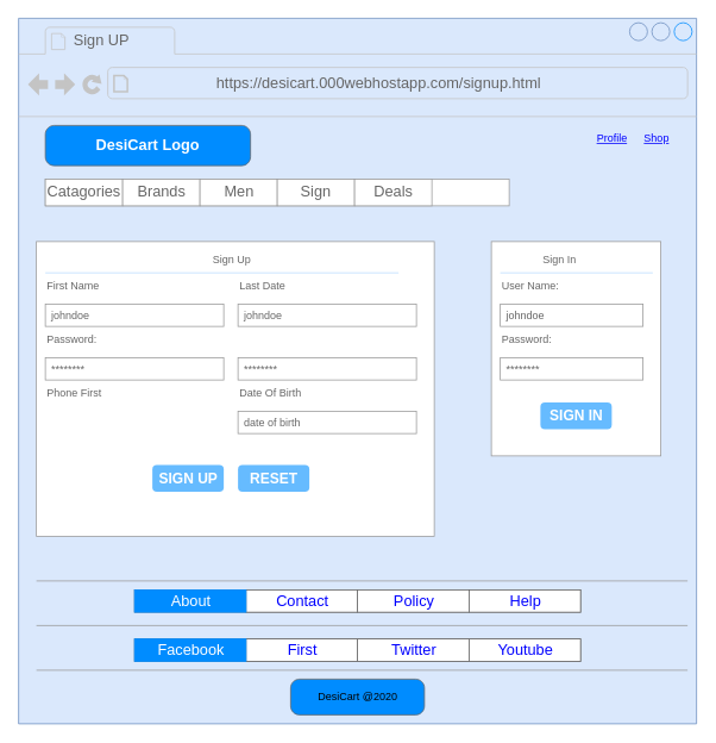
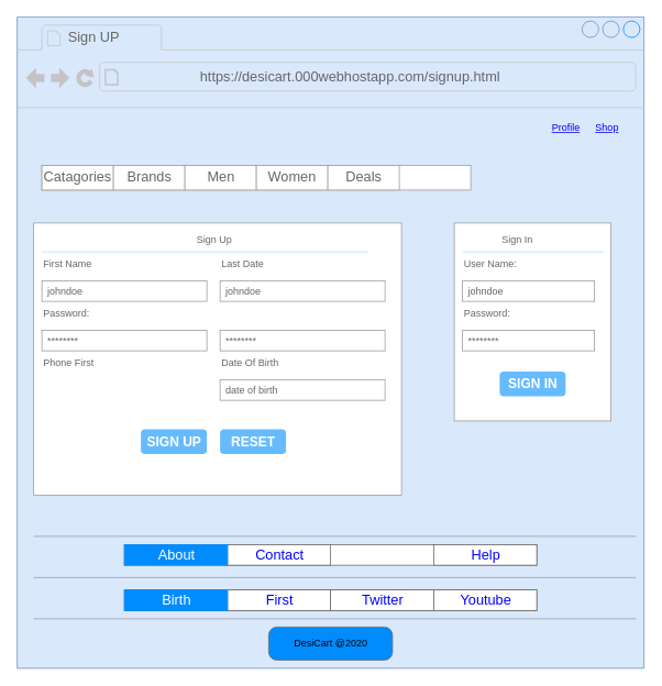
- <mxCell id="5" value="DesiCart Logo" style="strokeWidth=1;shadow=0;dashed=0;align=center;html=1;shape=mxgraph.mockup.buttons.button;strokeColor=#666666;fontColor=#ffffff;mainText=;buttonStyle=round;fontSize=17;fontStyle=1;fillColor=#008cff;whiteSpace=wrap;" parent="2" vertex="1"><mxGeometry x="30" y="120" width="230" height="45" as="geometry" /></mxCell>
- <mxCell id="12" value="Sign" style="strokeColor=inherit;fillColor=inherit;gradientColor=inherit;strokeWidth=1;shadow=0;dashed=0;align=center;html=1;shape=mxgraph.mockup.forms.rrect;rSize=0;fontSize=17;fontColor=#666666;" parent="8" vertex="1"><mxGeometry x="260" width="86.667" height="30" as="geometry" /></mxCell>
+ <mxCell id="12" value="Women" style="strokeColor=inherit;fillColor=inherit;gradientColor=inherit;strokeWidth=1;shadow=0;dashed=0;align=center;html=1;shape=mxgraph.mockup.forms.rrect;rSize=0;fontSize=17;fontColor=#666666;" parent="8" vertex="1"><mxGeometry x="260" width="86.667" height="30" as="geometry" /></mxCell>
- <mxCell id="50" value="Policy" style="strokeColor=inherit;fillColor=inherit;gradientColor=inherit;strokeWidth=1;shadow=0;dashed=0;align=center;html=1;shape=mxgraph.mockup.text.rrect;rSize=0;fontSize=17;fontColor=#0000ff;" parent="48" vertex="1"><mxGeometry x="250" width="125" height="25" as="geometry" /></mxCell>
- <mxCell id="47" value="Facebook" style="strokeWidth=1;shadow=0;dashed=0;align=center;html=1;shape=mxgraph.mockup.text.rrect;rSize=0;fontSize=17;fontColor=#ffffff;fillColor=#008cff;strokeColor=#008cff;" parent="43" vertex="1"><mxGeometry width="125" height="25" as="geometry" /></mxCell>
+ <mxCell id="47" value="Birth" style="strokeWidth=1;shadow=0;dashed=0;align=center;html=1;shape=mxgraph.mockup.text.rrect;rSize=0;fontSize=17;fontColor=#ffffff;fillColor=#008cff;strokeColor=#008cff;" parent="43" vertex="1"><mxGeometry width="125" height="25" as="geometry" /></mxCell>
